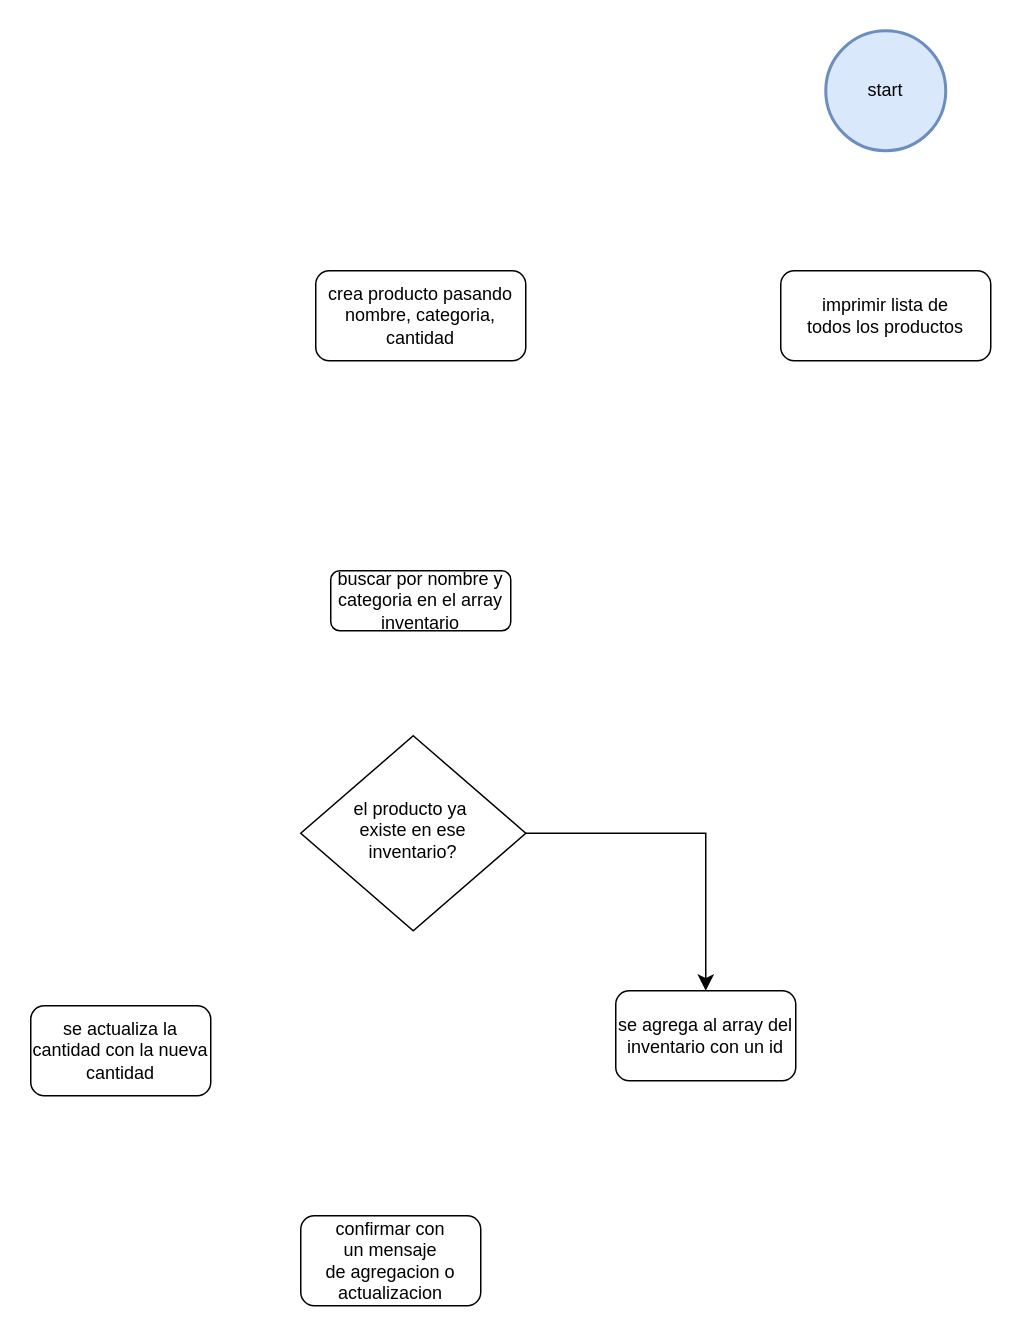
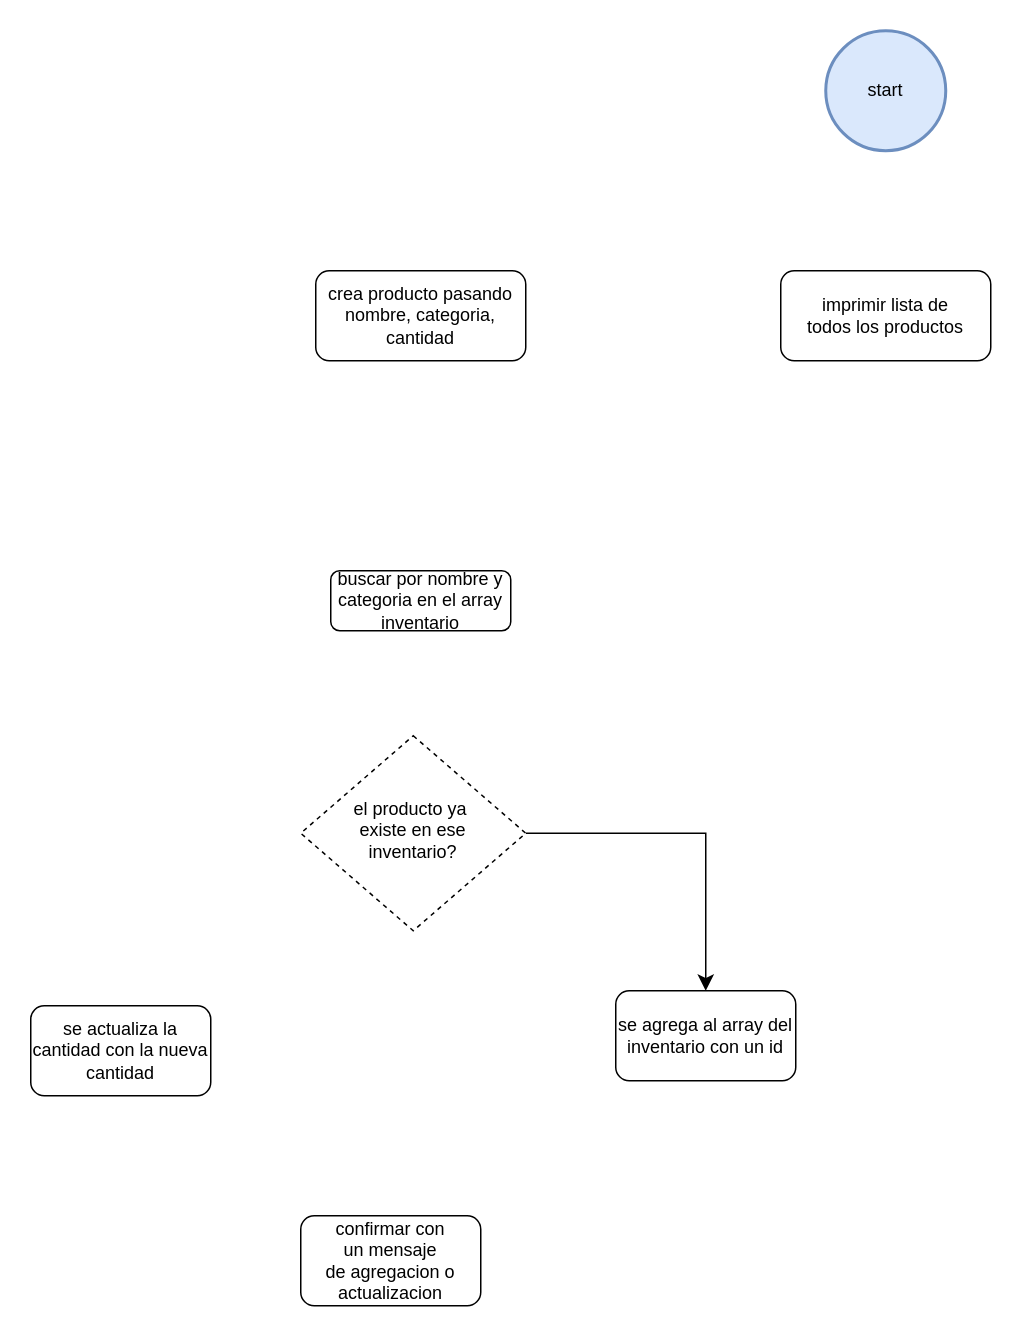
- <mxCell id="6" value="el producto ya&amp;nbsp;&lt;div&gt;existe en ese&lt;/div&gt;&lt;div&gt;inventario?&lt;/div&gt;" style="rhombus;whiteSpace=wrap;html=1;shadow=0;fontFamily=Helvetica;fontSize=12;align=center;strokeWidth=1;spacing=6;spacingTop=-4;" vertex="1" parent="1"><mxGeometry x="200" y="490" width="150" height="130" as="geometry" /></mxCell>
+ <mxCell id="6" value="el producto ya&amp;nbsp;&lt;div&gt;existe en ese&lt;/div&gt;&lt;div&gt;inventario?&lt;/div&gt;" style="rhombus;whiteSpace=wrap;html=1;shadow=0;fontFamily=Helvetica;fontSize=12;align=center;strokeWidth=1;spacing=6;spacingTop=-4;dashed=1;" vertex="1" parent="1"><mxGeometry x="200" y="490" width="150" height="130" as="geometry" /></mxCell>
